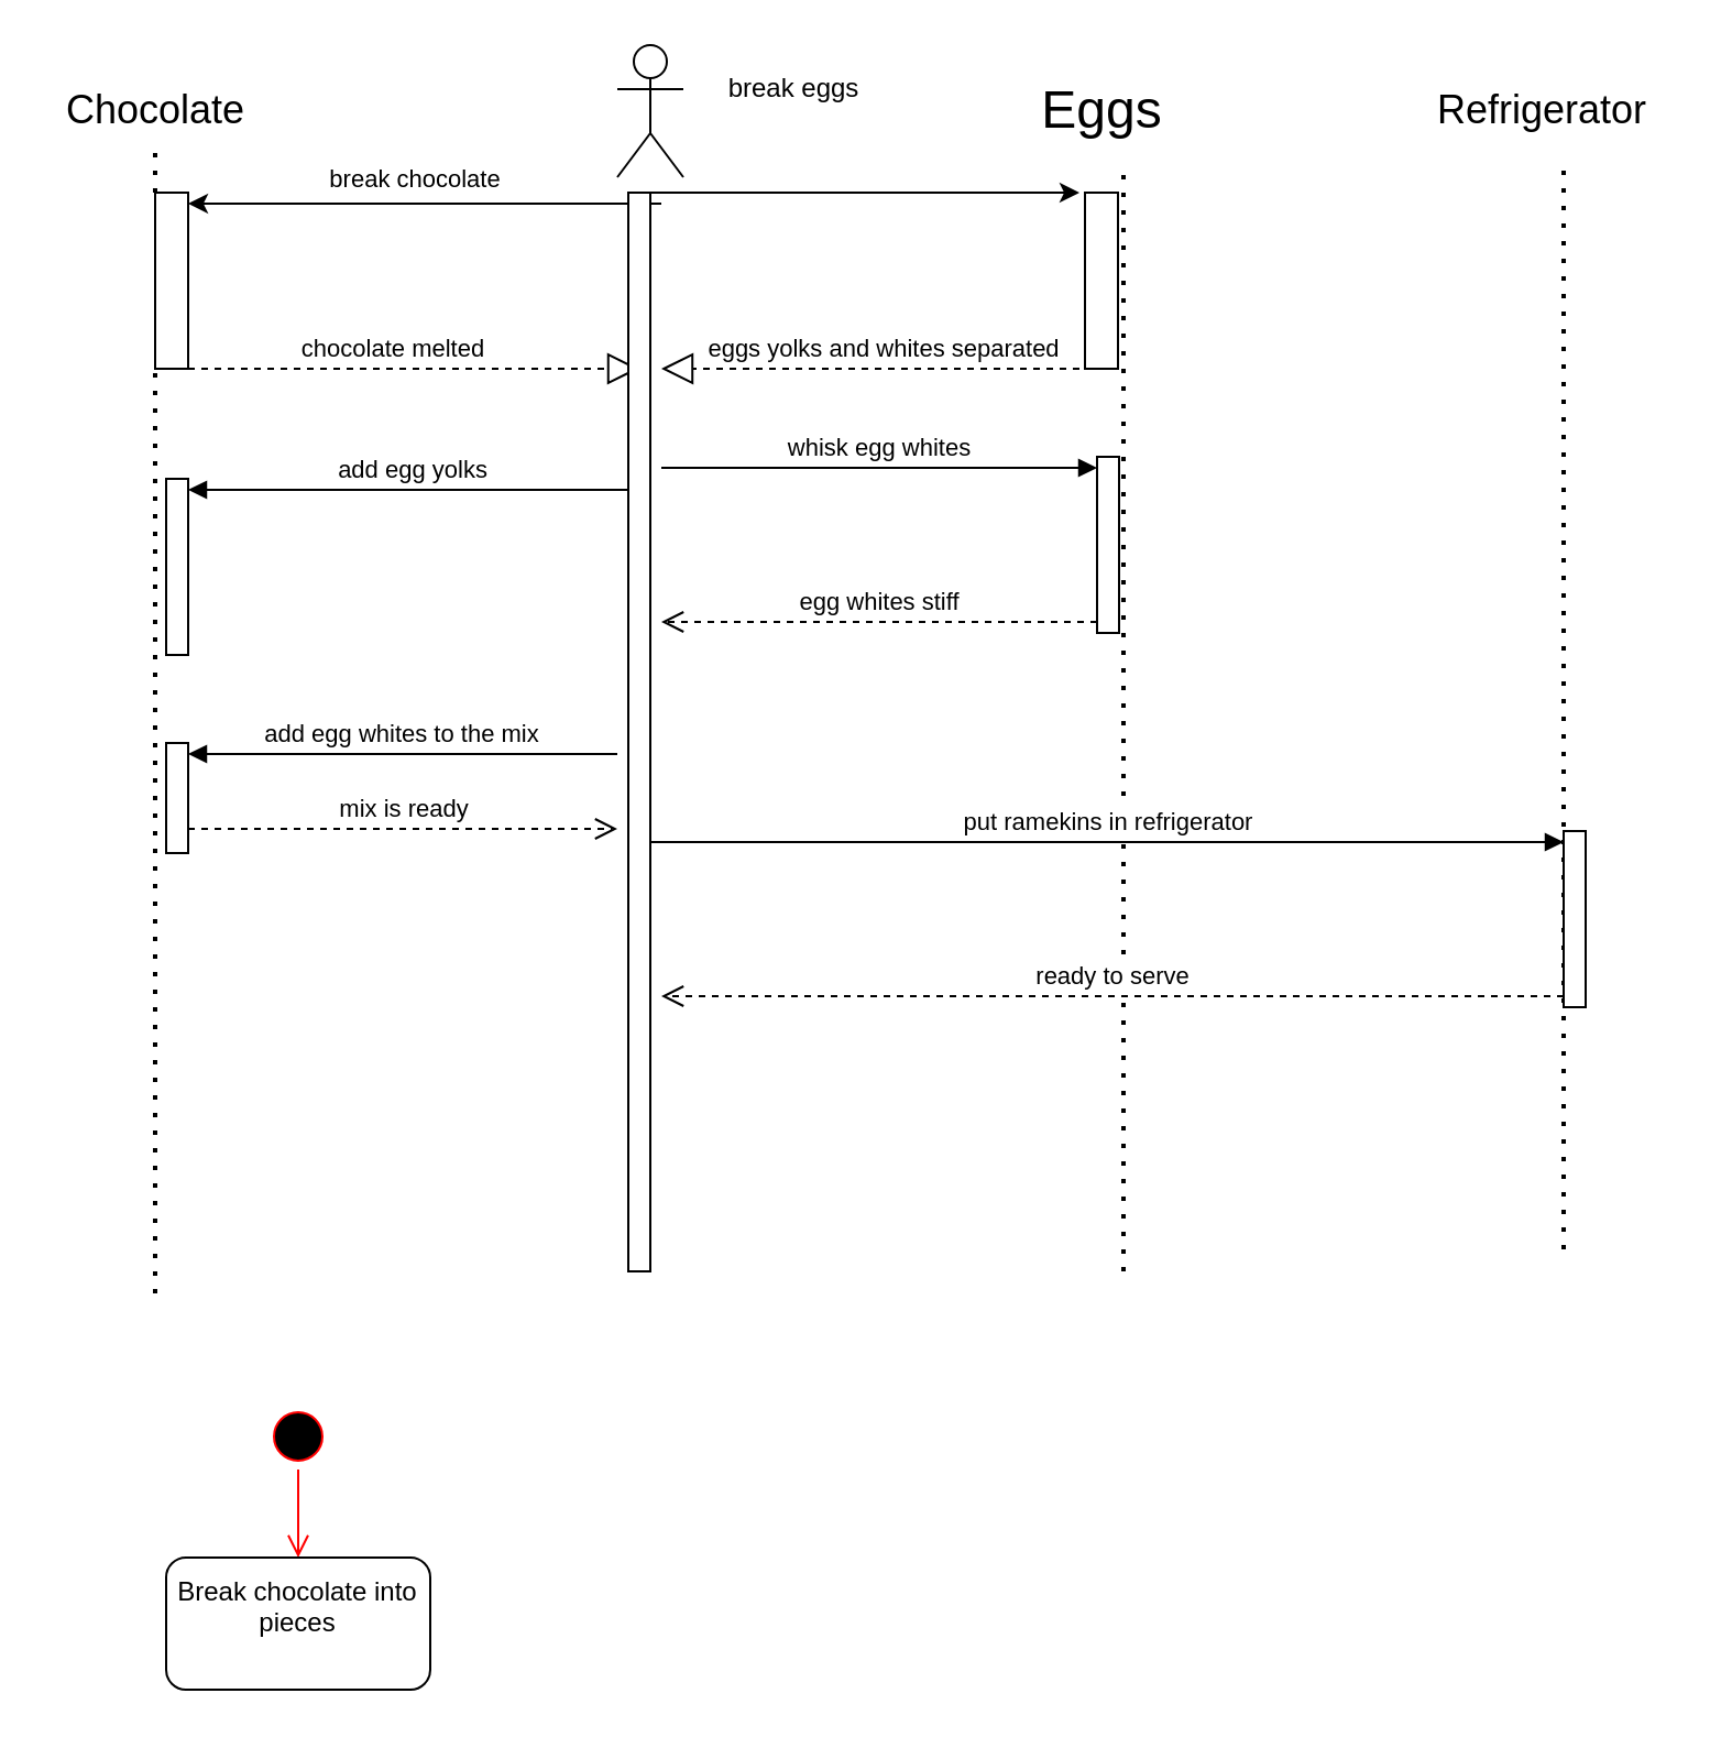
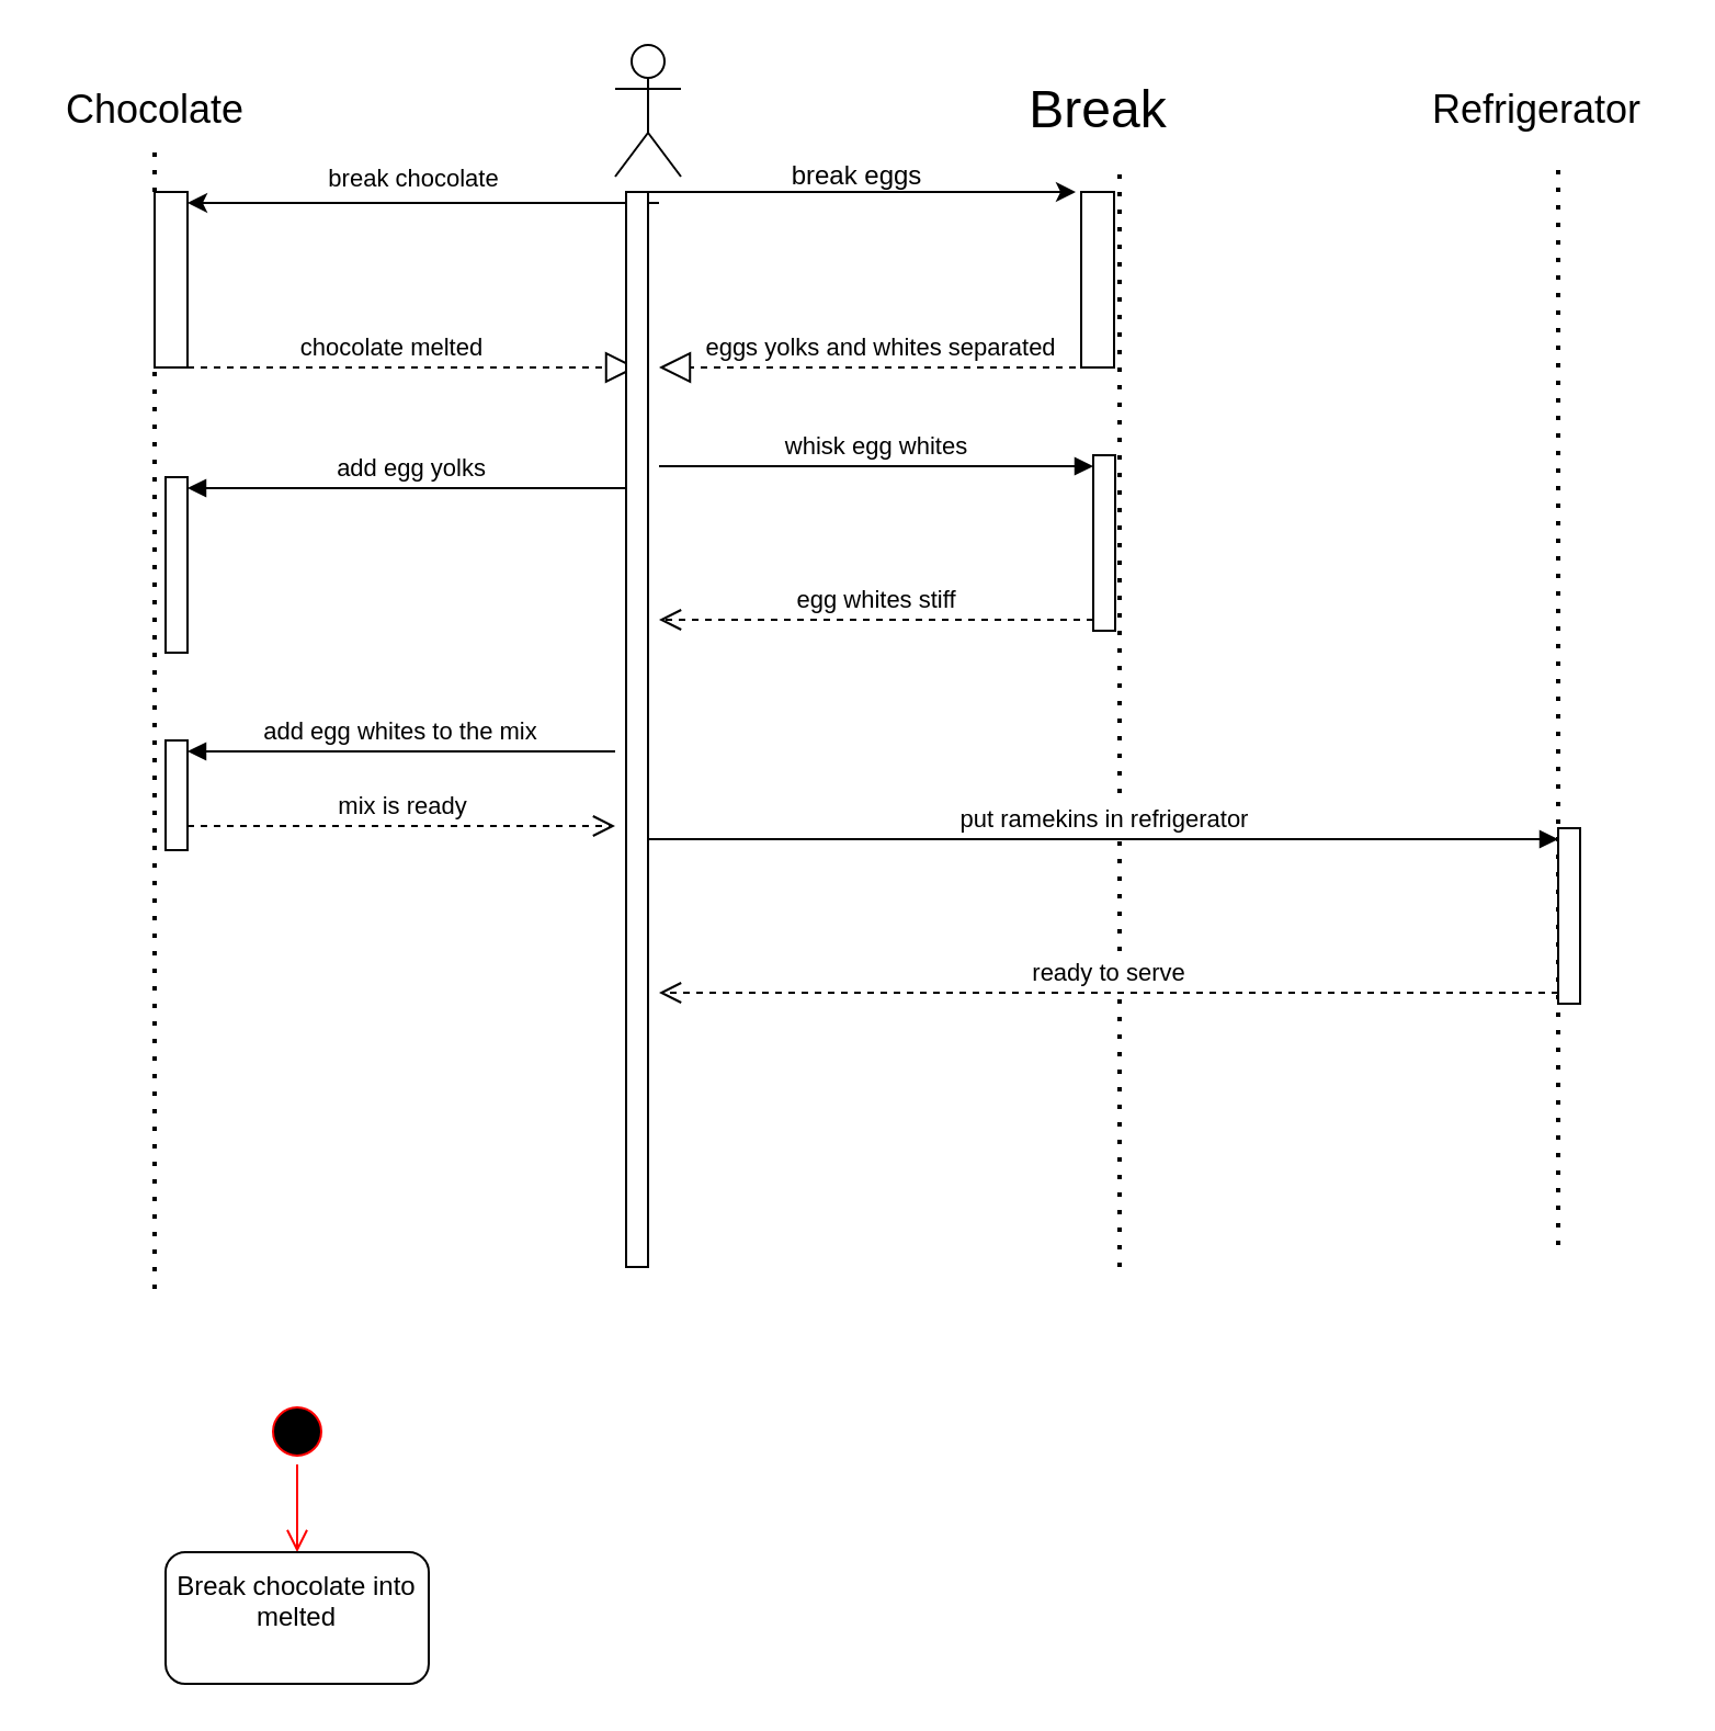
- <mxCell id="18" value="break eggs" style="text;html=1;align=center;verticalAlign=middle;resizable=0;points=[];autosize=1;strokeColor=none;fillColor=none;" vertex="1" parent="1"><mxGeometry x="320" y="25" width="80" height="30" as="geometry" /></mxCell>
+ <mxCell id="18" value="break eggs" style="text;html=1;align=center;verticalAlign=middle;resizable=0;points=[];autosize=1;strokeColor=none;fillColor=none;" vertex="1" parent="1"><mxGeometry x="350" y="65" width="80" height="30" as="geometry" /></mxCell>
- <mxCell id="5" value="&lt;font style=&quot;font-size: 24px;&quot;&gt;Eggs&lt;/font&gt;" style="text;html=1;align=center;verticalAlign=middle;resizable=0;points=[];autosize=1;strokeColor=none;fillColor=none;" vertex="1" parent="1"><mxGeometry x="460" y="30" width="80" height="40" as="geometry" /></mxCell>
+ <mxCell id="5" value="&lt;font style=&quot;font-size: 24px;&quot;&gt;Break&lt;/font&gt;" style="text;html=1;align=center;verticalAlign=middle;resizable=0;points=[];autosize=1;strokeColor=none;fillColor=none;" vertex="1" parent="1"><mxGeometry x="460" y="30" width="80" height="40" as="geometry" /></mxCell>
- <mxCell id="36" value="Break chocolate into pieces&lt;div&gt;&lt;br&gt;&lt;/div&gt;" style="rounded=1;whiteSpace=wrap;html=1;" vertex="1" parent="1"><mxGeometry x="75" y="707" width="120" height="60" as="geometry" /></mxCell>
+ <mxCell id="36" value="Break chocolate into melted&lt;div&gt;&lt;br&gt;&lt;/div&gt;" style="rounded=1;whiteSpace=wrap;html=1;" vertex="1" parent="1"><mxGeometry x="75" y="707" width="120" height="60" as="geometry" /></mxCell>
